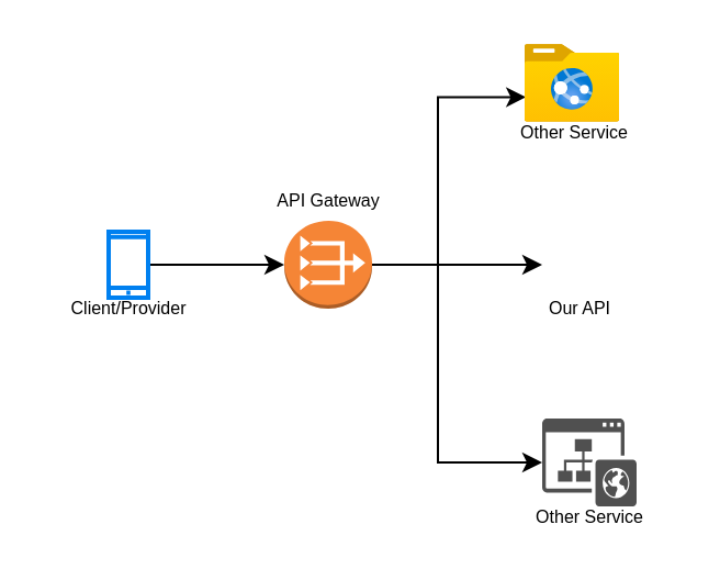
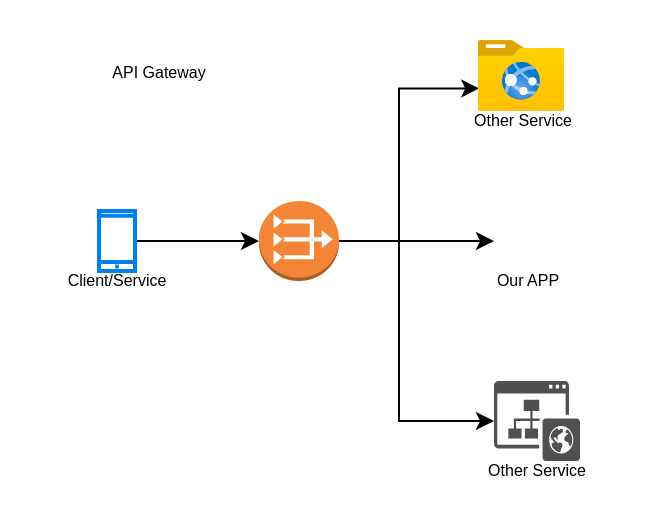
- <mxCell id="15" value="API Gateway" style="text;html=1;strokeColor=none;fillColor=none;align=center;verticalAlign=middle;whiteSpace=wrap;rounded=0;fontSize=8;" vertex="1" parent="1"><mxGeometry x="111.75" y="83" width="74.5" height="15" as="geometry" /></mxCell>
+ <mxCell id="15" value="API Gateway" style="text;html=1;strokeColor=none;fillColor=none;align=center;verticalAlign=middle;whiteSpace=wrap;rounded=0;fontSize=8;" vertex="1" parent="1"><mxGeometry x="41.75" y="28" width="74.5" height="15" as="geometry" /></mxCell>
- <mxCell id="14" value="Client/Provider" style="text;html=1;strokeColor=none;fillColor=none;align=center;verticalAlign=middle;whiteSpace=wrap;rounded=0;fontSize=8;" vertex="1" parent="1"><mxGeometry x="20.75" y="132" width="74.5" height="15" as="geometry" /></mxCell>
+ <mxCell id="14" value="Client/Service" style="text;html=1;strokeColor=none;fillColor=none;align=center;verticalAlign=middle;whiteSpace=wrap;rounded=0;fontSize=8;" vertex="1" parent="1"><mxGeometry x="20.75" y="132" width="74.5" height="15" as="geometry" /></mxCell>
- <mxCell id="11" value="Our API" style="text;html=1;strokeColor=none;fillColor=none;align=center;verticalAlign=middle;whiteSpace=wrap;rounded=0;fontSize=8;" vertex="1" parent="1"><mxGeometry x="239" y="132" width="50" height="15" as="geometry" /></mxCell>
+ <mxCell id="11" value="Our APP" style="text;html=1;strokeColor=none;fillColor=none;align=center;verticalAlign=middle;whiteSpace=wrap;rounded=0;fontSize=8;" vertex="1" parent="1"><mxGeometry x="239" y="132" width="50" height="15" as="geometry" /></mxCell>
